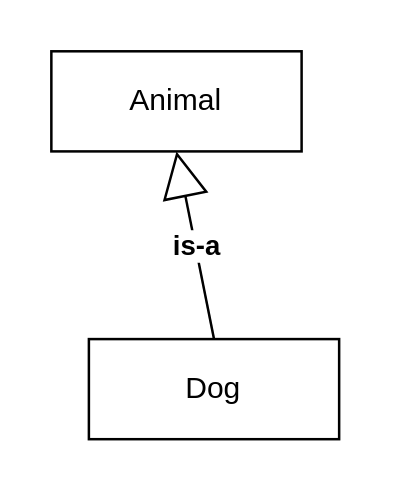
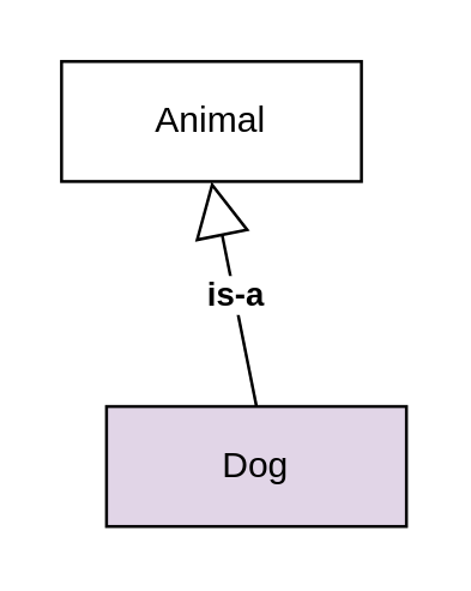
- <mxCell id="3" value="Dog" style="whiteSpace=wrap;html=1;align=center;" vertex="1" parent="1"><mxGeometry x="35" y="135" width="100" height="40" as="geometry" /></mxCell>
+ <mxCell id="3" value="Dog" style="whiteSpace=wrap;html=1;align=center;fillColor=#e1d5e7;" vertex="1" parent="1"><mxGeometry x="35" y="135" width="100" height="40" as="geometry" /></mxCell>
